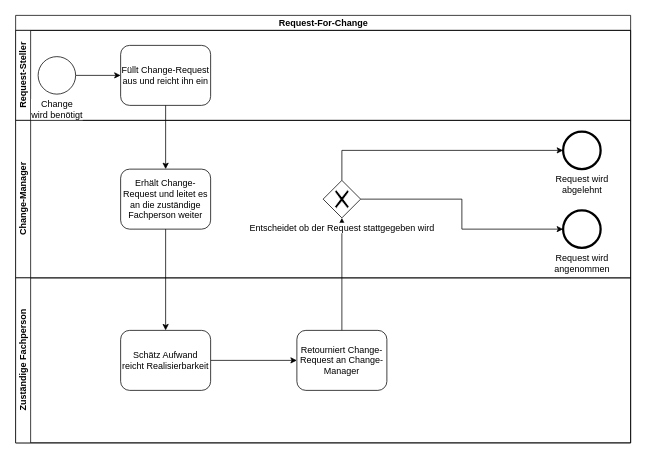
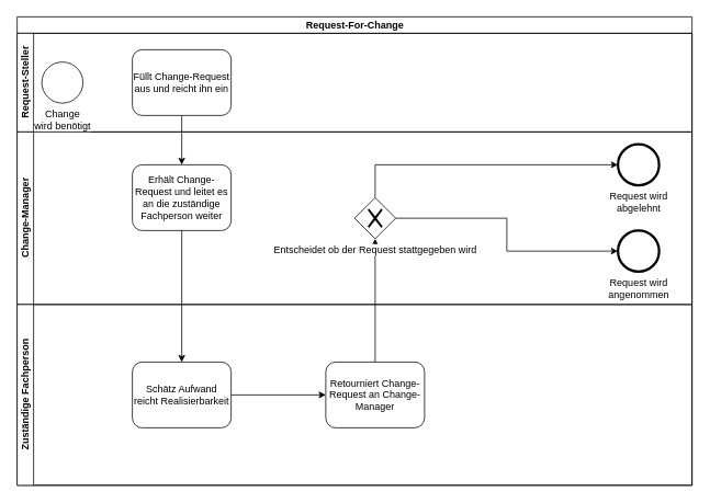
- <mxCell id="6" style="edgeStyle=orthogonalEdgeStyle;rounded=0;orthogonalLoop=1;jettySize=auto;html=1;entryX=0;entryY=0.5;entryDx=0;entryDy=0;" edge="1" parent="4" source="7" target="5"><mxGeometry relative="1" as="geometry" /></mxCell>
- <mxCell id="13" value="Erhält Change-Request und leitet es an die zuständige Fachperson weiter" style="shape=ext;rounded=1;html=1;whiteSpace=wrap;" vertex="1" parent="8"><mxGeometry x="140" y="65" width="120" height="80" as="geometry" /></mxCell>
+ <mxCell id="13" value="Erhält Change-Request und leitet es an die zuständige Fachperson weiter" style="shape=ext;rounded=1;html=1;whiteSpace=wrap;" vertex="1" parent="8"><mxGeometry x="140" y="40" width="120" height="80" as="geometry" /></mxCell>
